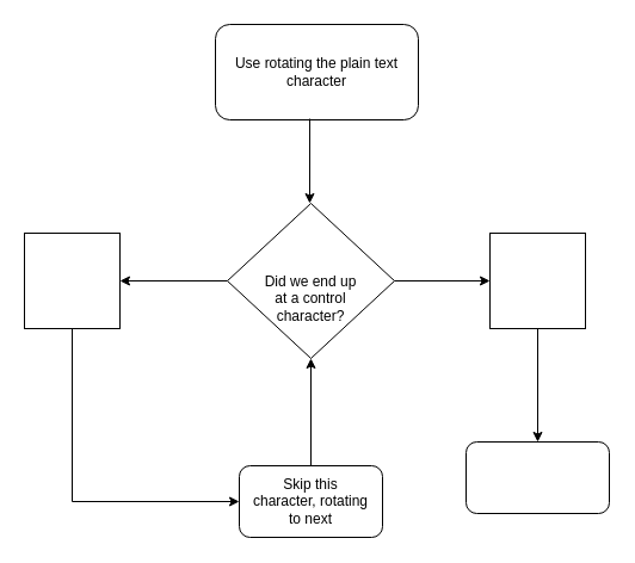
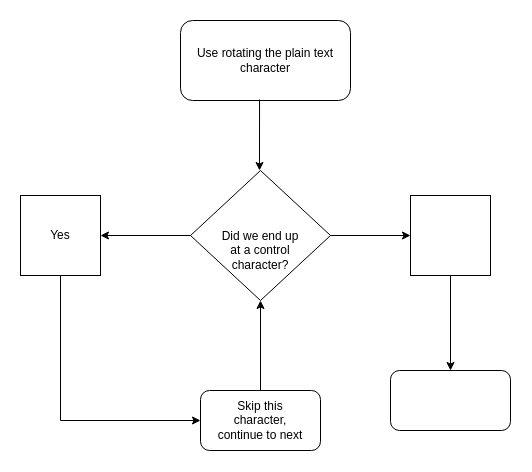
+ <mxCell id="13" value="Yes" style="text;html=1;strokeColor=none;fillColor=none;align=center;verticalAlign=middle;whiteSpace=wrap;rounded=0;" vertex="1" parent="1"><mxGeometry x="40" y="225" width="40" height="20" as="geometry" /></mxCell>
- <mxCell id="15" value="Skip this character, rotating to next" style="text;html=1;strokeColor=none;fillColor=none;align=center;verticalAlign=middle;whiteSpace=wrap;rounded=0;" vertex="1" parent="1"><mxGeometry x="210" y="400" width="100" height="40" as="geometry" /></mxCell>
+ <mxCell id="15" value="Skip this character, continue to next" style="text;html=1;strokeColor=none;fillColor=none;align=center;verticalAlign=middle;whiteSpace=wrap;rounded=0;" vertex="1" parent="1"><mxGeometry x="210" y="400" width="100" height="40" as="geometry" /></mxCell>
